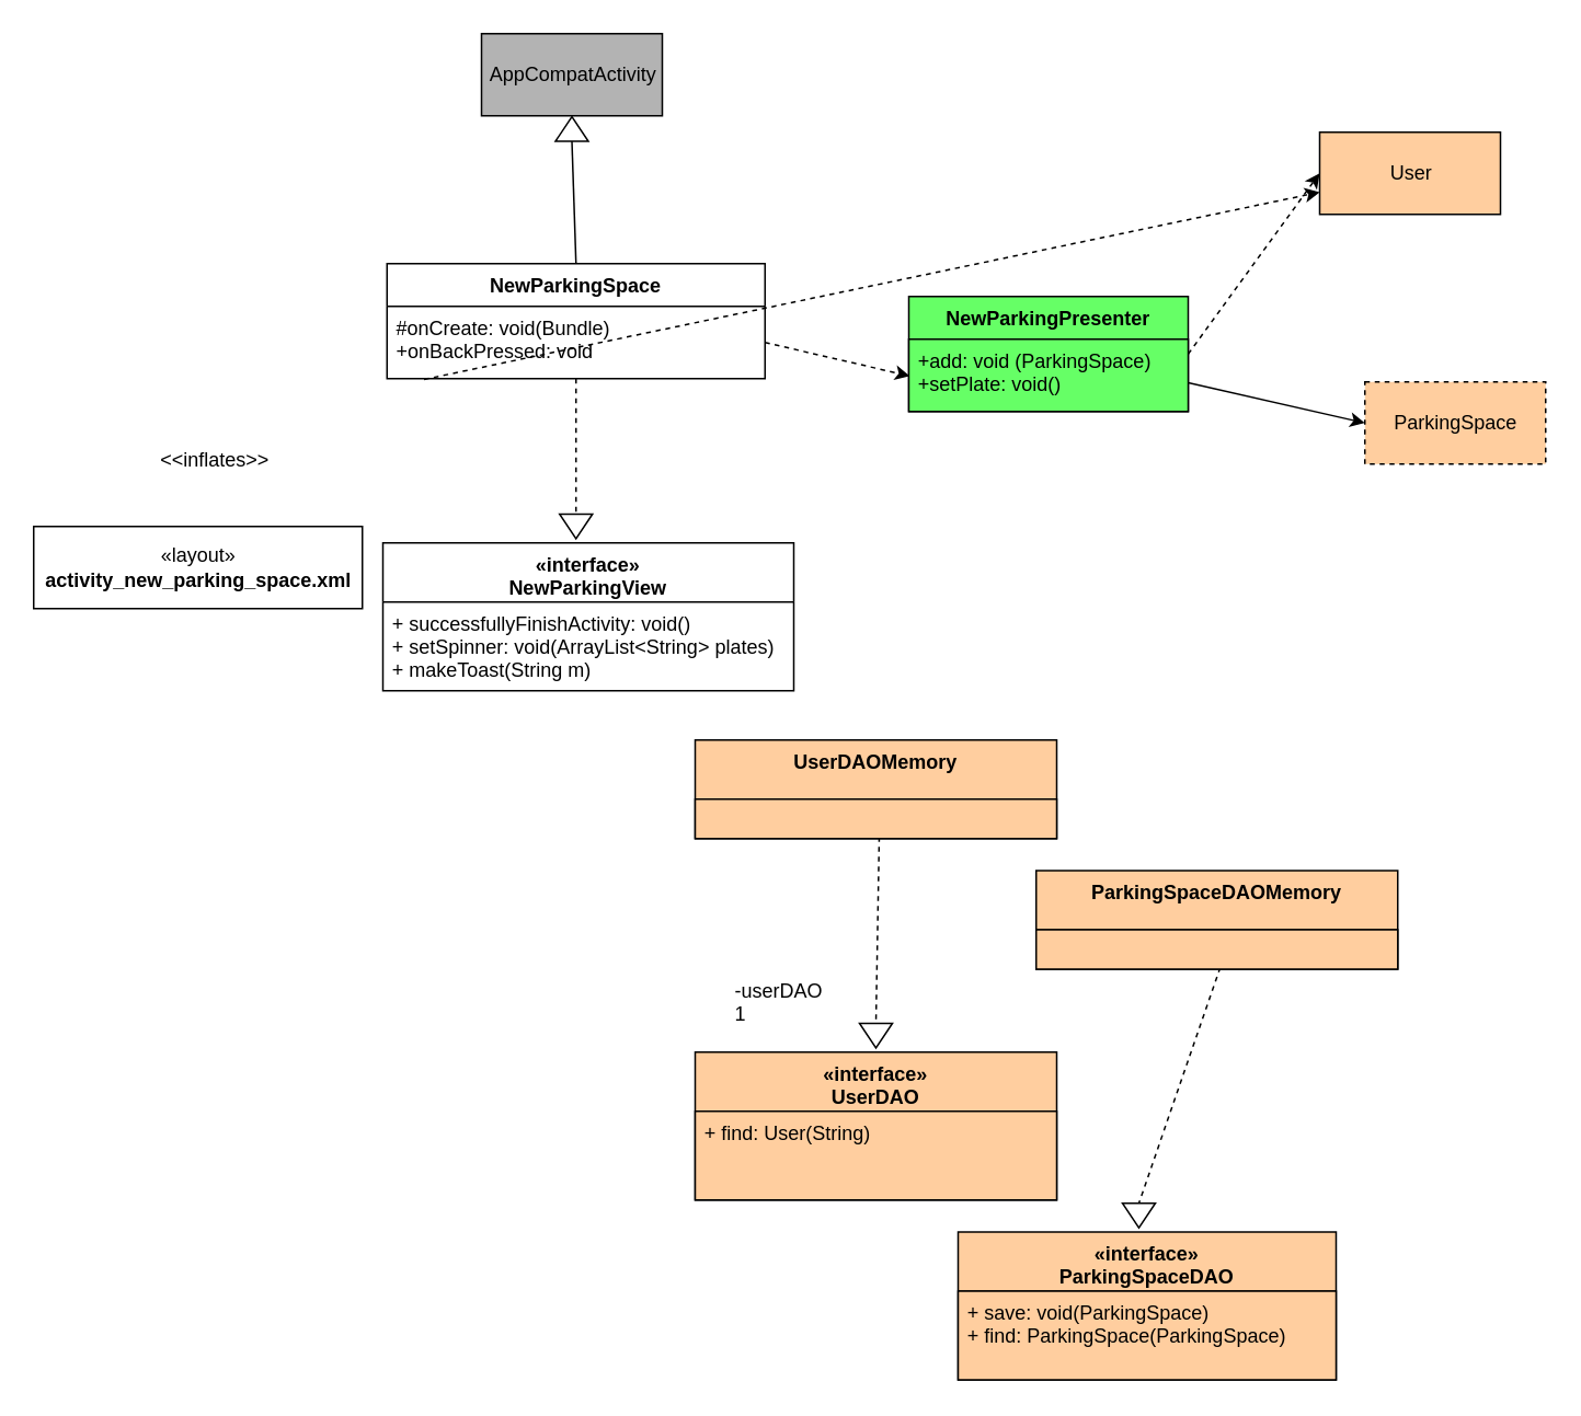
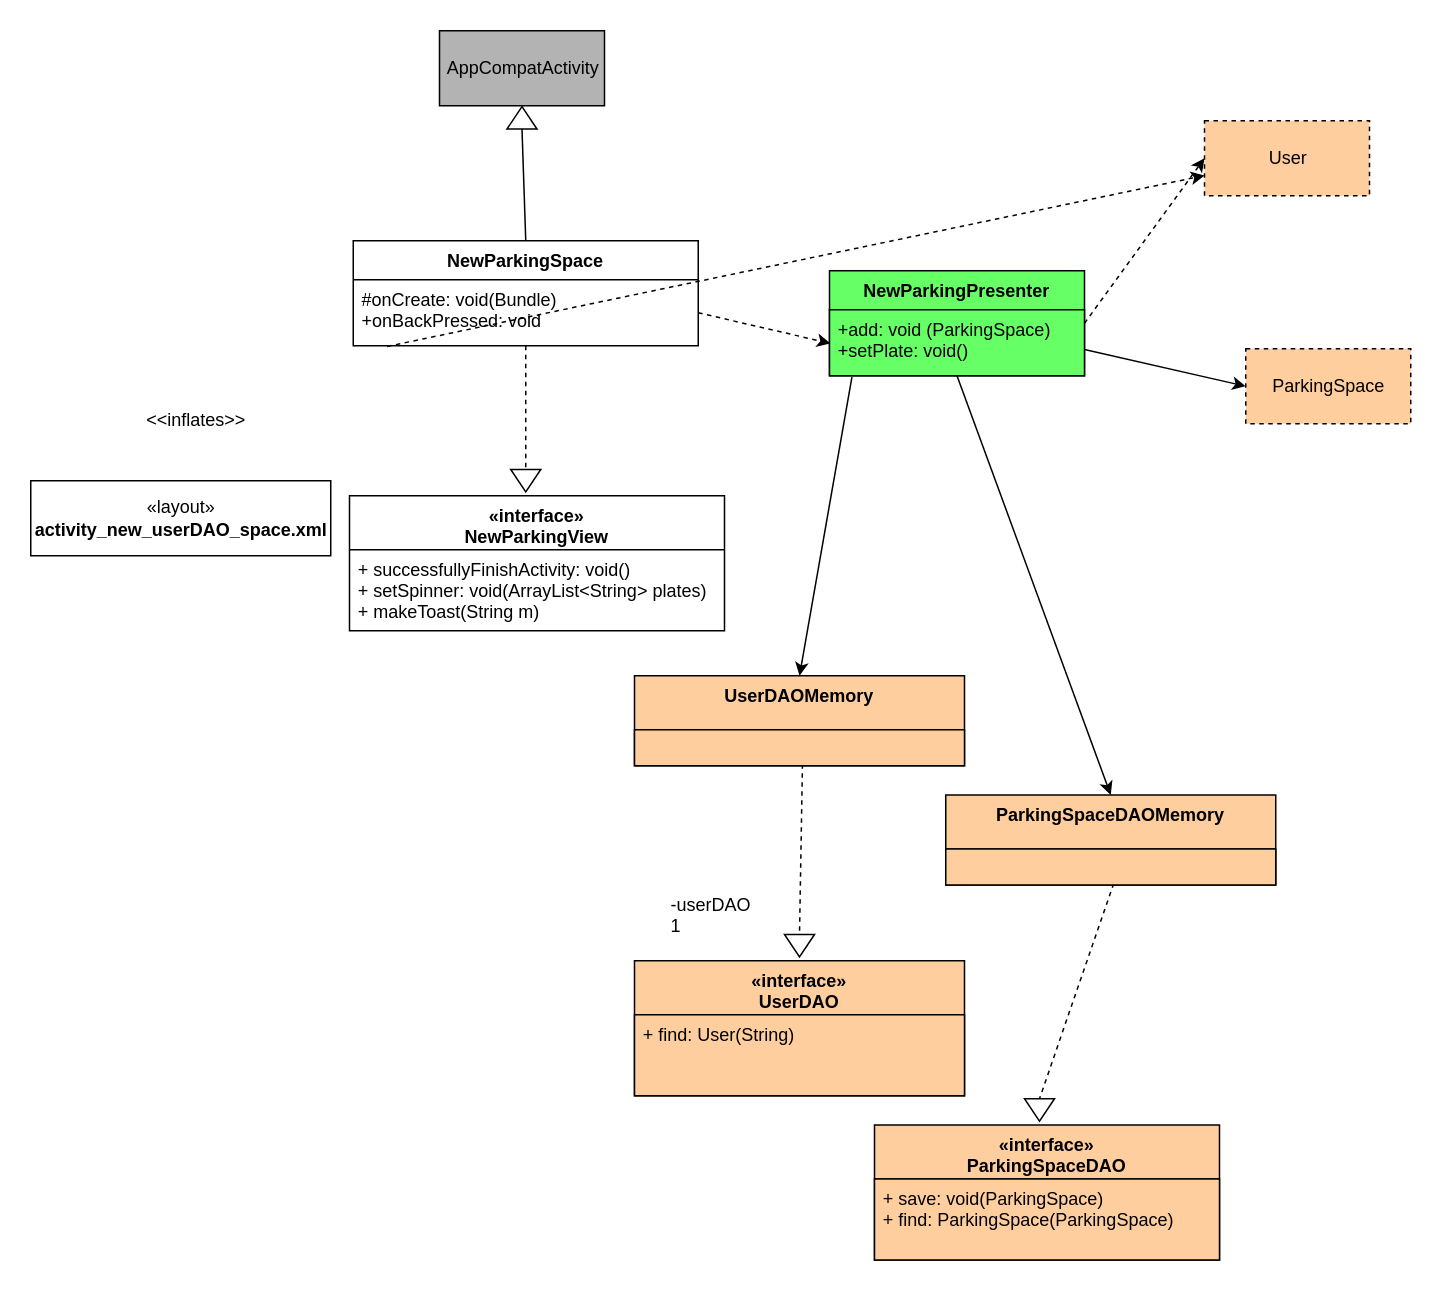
- <mxCell id="16" value="User" style="html=1;strokeColor=#000000;fillColor=#FFCE9F;gradientColor=none;" parent="1" vertex="1"><mxGeometry x="802.5" y="80" width="110" height="50" as="geometry" /></mxCell>
+ <mxCell id="16" value="User" style="html=1;strokeColor=#000000;fillColor=#FFCE9F;gradientColor=none;dashed=1;" parent="1" vertex="1"><mxGeometry x="802.5" y="80" width="110" height="50" as="geometry" /></mxCell>
- <mxCell id="6" value="«layout»&lt;br&gt;&lt;b&gt;activity_new_parking_space.xml&lt;/b&gt;" style="html=1;strokeColor=#000000;fillColor=#FFFFFF;" parent="1" vertex="1"><mxGeometry x="20" y="320" width="200" height="50" as="geometry" /></mxCell>
+ <mxCell id="6" value="«layout»&lt;br&gt;&lt;b&gt;activity_new_userDAO_space.xml&lt;/b&gt;" style="html=1;strokeColor=#000000;fillColor=#FFFFFF;" parent="1" vertex="1"><mxGeometry x="20" y="320" width="200" height="50" as="geometry" /></mxCell>
+ <mxCell id="14" value="" style="endArrow=classic;html=1;exitX=0.088;exitY=1.019;exitDx=0;exitDy=0;exitPerimeter=0;entryX=0.5;entryY=0;entryDx=0;entryDy=0;" parent="1" source="11" target="23" edge="1"><mxGeometry width="50" height="50" relative="1" as="geometry"><mxPoint x="526.56" y="320" as="sourcePoint" /><mxPoint x="492.5" y="420" as="targetPoint" /></mxGeometry></mxCell>
+ <mxCell id="27" value="" style="endArrow=classic;html=1;exitX=0.5;exitY=1;exitDx=0;exitDy=0;entryX=0.5;entryY=0;entryDx=0;entryDy=0;" parent="1" source="10" target="32" edge="1"><mxGeometry width="50" height="50" relative="1" as="geometry"><mxPoint x="727.46" y="370.516" as="sourcePoint" /><mxPoint x="652.5" y="529.49" as="targetPoint" /></mxGeometry></mxCell>
